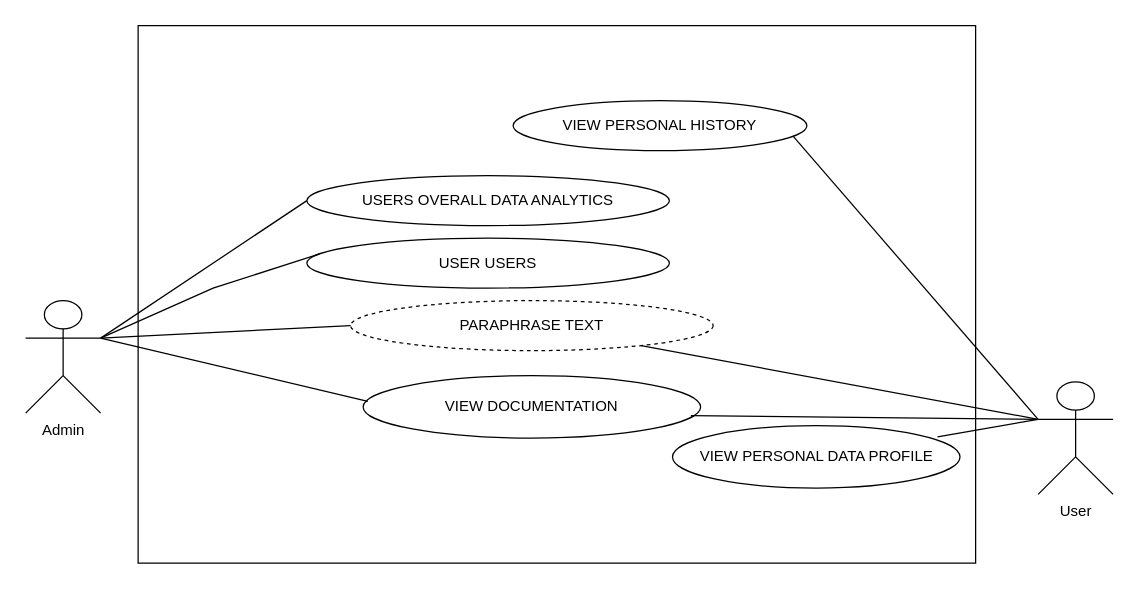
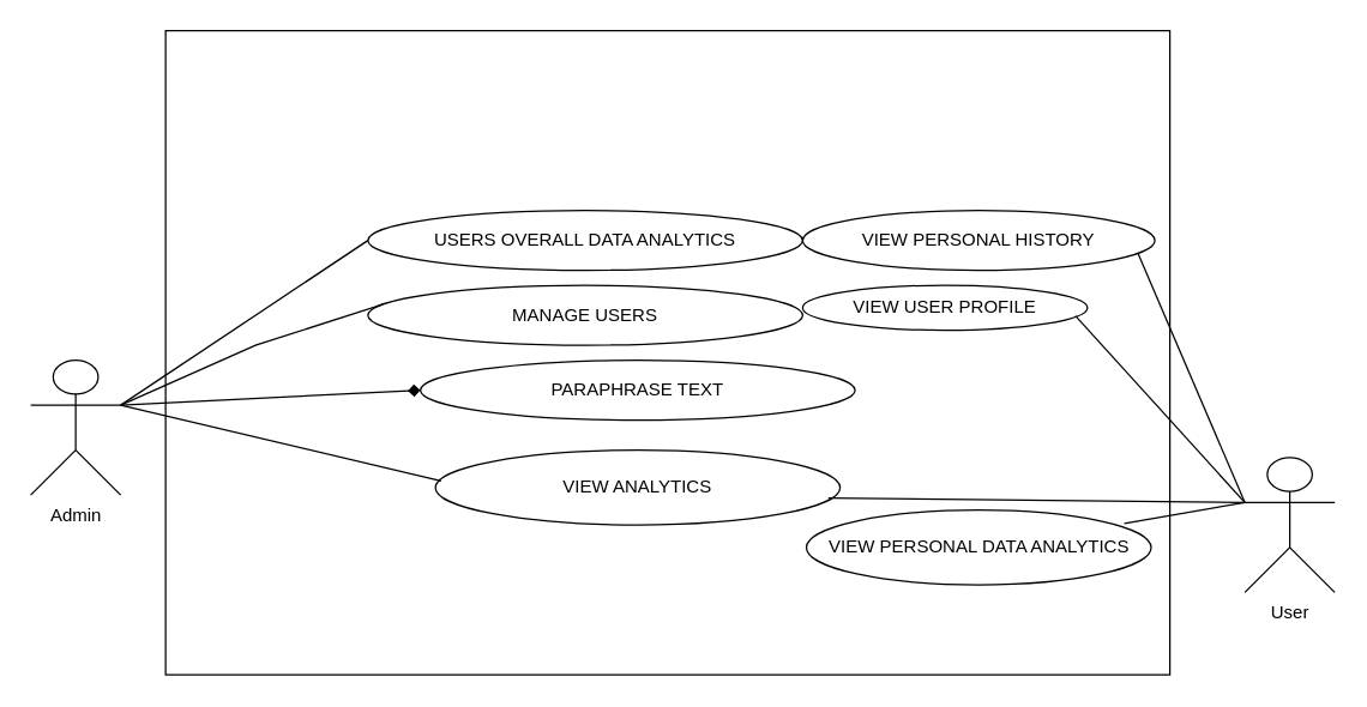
- <mxCell id="17" value="VIEW PERSONAL HISTORY" style="ellipse;whiteSpace=wrap;html=1;" vertex="1" parent="1"><mxGeometry x="410" y="80" width="235" height="40" as="geometry" /></mxCell>
+ <mxCell id="17" value="VIEW PERSONAL HISTORY" style="ellipse;whiteSpace=wrap;html=1;" vertex="1" parent="1"><mxGeometry x="535" y="140" width="235" height="40" as="geometry" /></mxCell>
+ <mxCell id="18" value="VIEW USER PROFILE" style="ellipse;whiteSpace=wrap;html=1;" vertex="1" parent="1"><mxGeometry x="535" y="190" width="190" height="30" as="geometry" /></mxCell>
- <mxCell id="11" value="USER USERS" style="ellipse;whiteSpace=wrap;html=1;" vertex="1" parent="1"><mxGeometry x="245" y="190" width="290" height="40" as="geometry" /></mxCell>
+ <mxCell id="11" value="MANAGE USERS" style="ellipse;whiteSpace=wrap;html=1;" vertex="1" parent="1"><mxGeometry x="245" y="190" width="290" height="40" as="geometry" /></mxCell>
+ <mxCell id="19" value="" style="endArrow=none;html=1;rounded=0;exitX=0.958;exitY=0.682;exitDx=0;exitDy=0;exitPerimeter=0;entryX=0;entryY=0.333;entryDx=0;entryDy=0;entryPerimeter=0;" edge="1" parent="1" source="18" target="4"><mxGeometry width="50" height="50" relative="1" as="geometry"><mxPoint x="730" y="220" as="sourcePoint" /><mxPoint x="820" y="250" as="targetPoint" /></mxGeometry></mxCell>
- <mxCell id="8" value="" style="endArrow=none;html=1;rounded=0;exitX=1;exitY=0.333;exitDx=0;exitDy=0;exitPerimeter=0;entryX=0;entryY=0.5;entryDx=0;entryDy=0;" edge="1" parent="1" source="3" target="7"><mxGeometry width="50" height="50" relative="1" as="geometry"><mxPoint x="450" y="160" as="sourcePoint" /><mxPoint x="500" y="110" as="targetPoint" /></mxGeometry></mxCell>
+ <mxCell id="8" value="" style="endArrow=diamond;html=1;rounded=0;exitX=1;exitY=0.333;exitDx=0;exitDy=0;exitPerimeter=0;entryX=0;entryY=0.5;entryDx=0;entryDy=0;" edge="1" parent="1" source="3" target="7"><mxGeometry width="50" height="50" relative="1" as="geometry"><mxPoint x="450" y="160" as="sourcePoint" /><mxPoint x="500" y="110" as="targetPoint" /></mxGeometry></mxCell>
- <mxCell id="7" value="PARAPHRASE TEXT" style="ellipse;whiteSpace=wrap;html=1;dashed=1;" vertex="1" parent="1"><mxGeometry x="280" y="240" width="290" height="40" as="geometry" /></mxCell>
+ <mxCell id="7" value="PARAPHRASE TEXT" style="ellipse;whiteSpace=wrap;html=1;" vertex="1" parent="1"><mxGeometry x="280" y="240" width="290" height="40" as="geometry" /></mxCell>
- <mxCell id="9" value="" style="endArrow=none;html=1;rounded=0;entryX=0;entryY=0.333;entryDx=0;entryDy=0;entryPerimeter=0;" edge="1" parent="1" source="7" target="4"><mxGeometry width="50" height="50" relative="1" as="geometry"><mxPoint x="570" y="240" as="sourcePoint" /><mxPoint x="620" y="190" as="targetPoint" /></mxGeometry></mxCell>
- <mxCell id="12" value="VIEW DOCUMENTATION" style="ellipse;whiteSpace=wrap;html=1;" vertex="1" parent="1"><mxGeometry x="290" y="300" width="270" height="50" as="geometry" /></mxCell>
+ <mxCell id="12" value="VIEW ANALYTICS" style="ellipse;whiteSpace=wrap;html=1;" vertex="1" parent="1"><mxGeometry x="290" y="300" width="270" height="50" as="geometry" /></mxCell>
- <mxCell id="20" value="VIEW PERSONAL DATA PROFILE" style="ellipse;whiteSpace=wrap;html=1;" vertex="1" parent="1"><mxGeometry x="537.5" y="340" width="230" height="50" as="geometry" /></mxCell>
+ <mxCell id="20" value="VIEW PERSONAL DATA ANALYTICS" style="ellipse;whiteSpace=wrap;html=1;" vertex="1" parent="1"><mxGeometry x="537.5" y="340" width="230" height="50" as="geometry" /></mxCell>
